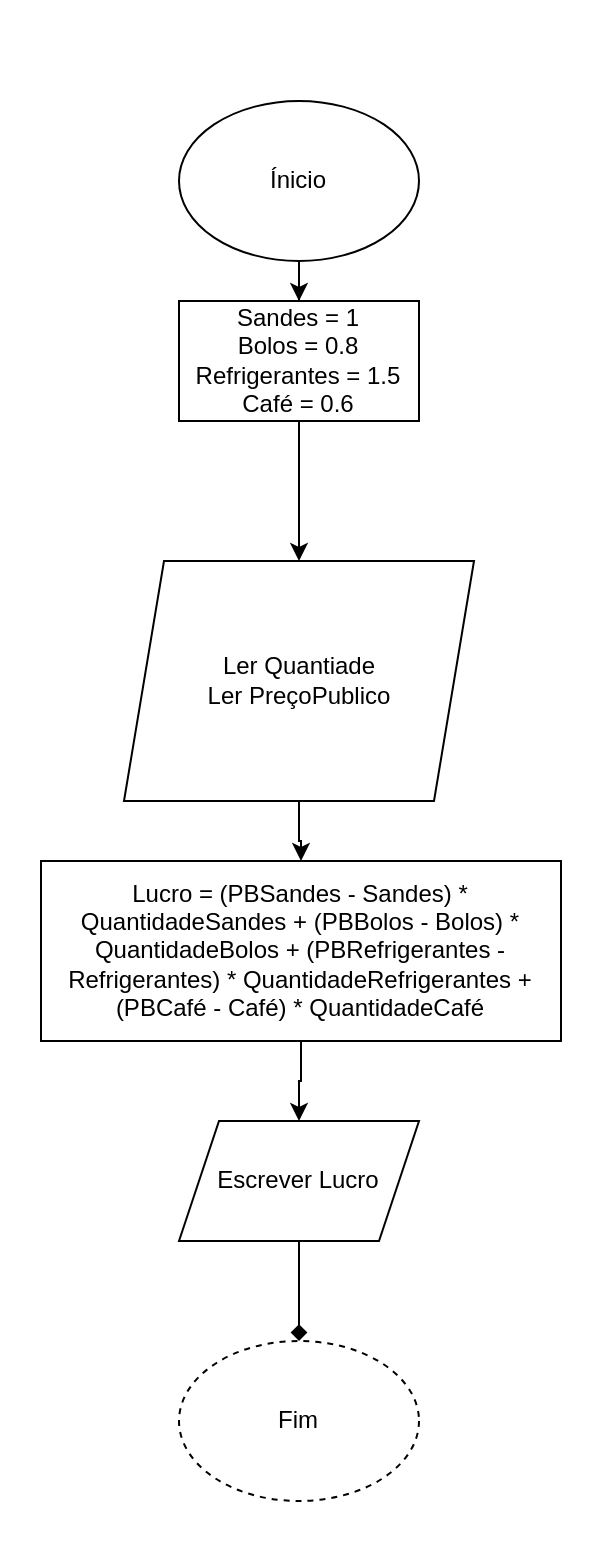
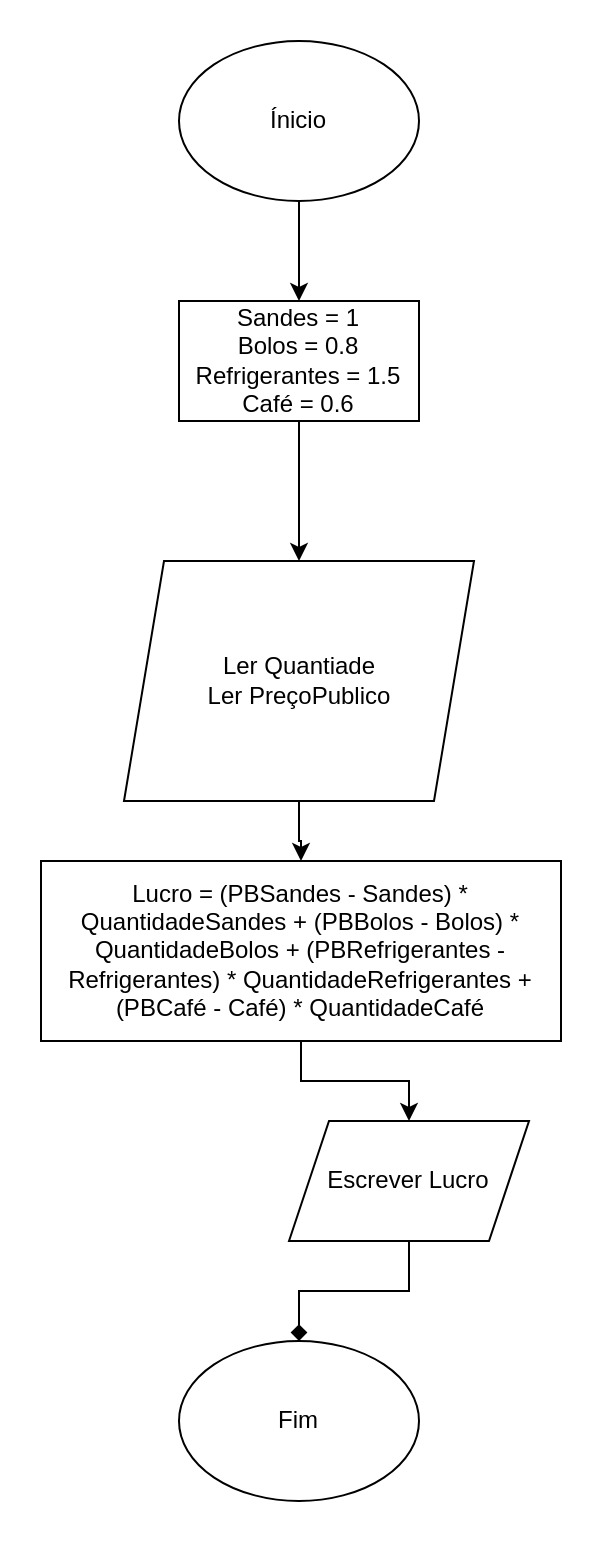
- <mxCell id="4" value="Ínicio" style="ellipse;whiteSpace=wrap;html=1;" vertex="1" parent="1"><mxGeometry x="89" y="50" width="120" height="80" as="geometry" /></mxCell>
+ <mxCell id="4" value="Ínicio" style="ellipse;whiteSpace=wrap;html=1;" vertex="1" parent="1"><mxGeometry x="89" width="120" height="80" as="geometry" y="20" /></mxCell>
- <mxCell id="10" value="Escrever Lucro" style="shape=parallelogram;perimeter=parallelogramPerimeter;whiteSpace=wrap;html=1;fixedSize=1;" vertex="1" parent="1"><mxGeometry x="89" y="560" width="120" height="60" as="geometry" /></mxCell>
+ <mxCell id="10" value="Escrever Lucro" style="shape=parallelogram;perimeter=parallelogramPerimeter;whiteSpace=wrap;html=1;fixedSize=1;" vertex="1" parent="1"><mxGeometry x="144" y="560" width="120" height="60" as="geometry" /></mxCell>
- <mxCell id="2" value="Fim" style="ellipse;whiteSpace=wrap;html=1;dashed=1;" vertex="1" parent="1"><mxGeometry x="89" y="670" width="120" height="80" as="geometry" /></mxCell>
+ <mxCell id="2" value="Fim" style="ellipse;whiteSpace=wrap;html=1;" vertex="1" parent="1"><mxGeometry x="89" y="670" width="120" height="80" as="geometry" /></mxCell>
